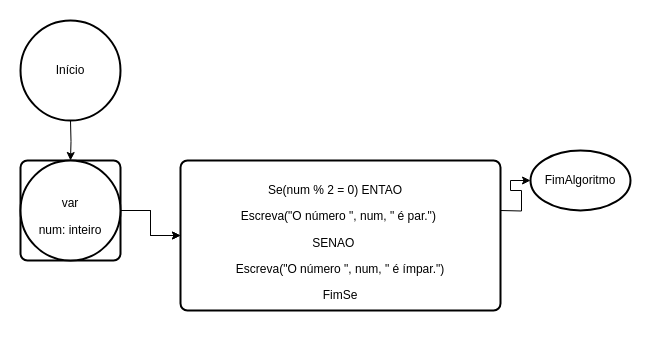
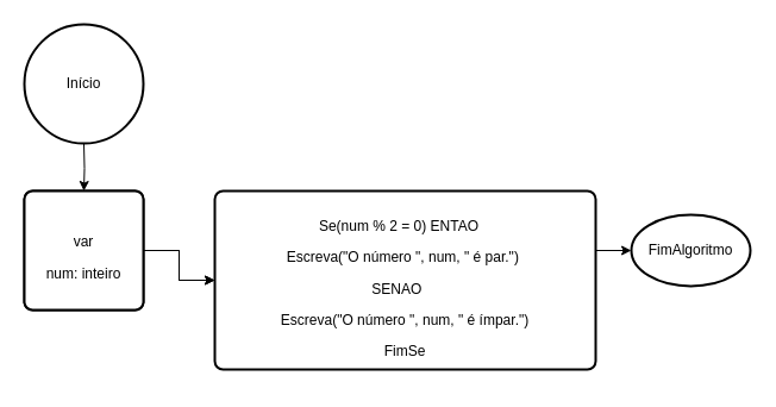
- <mxCell id="7" value="FimAlgoritmo" style="strokeWidth=2;html=1;shape=mxgraph.flowchart.start_1;whiteSpace=wrap;" vertex="1" parent="1"><mxGeometry x="530" y="150" width="100" height="60" as="geometry" /></mxCell>
+ <mxCell id="7" value="FimAlgoritmo" style="strokeWidth=2;html=1;shape=mxgraph.flowchart.start_1;whiteSpace=wrap;" vertex="1" parent="1"><mxGeometry x="530" y="180" width="100" height="60" as="geometry" /></mxCell>
- <mxCell id="9" value="&lt;p class=&quot;MsoListParagraphCxSpFirst&quot;&gt;var&lt;/p&gt;&lt;span style=&quot;background-color: initial;&quot;&gt;num: inteiro&lt;/span&gt;" style="ellipse;whiteSpace=wrap;html=1;absoluteArcSize=1;arcSize=14;strokeWidth=2;" vertex="1" parent="1"><mxGeometry x="20" y="160" width="100" height="100" as="geometry" /></mxCell>
+ <mxCell id="9" value="&lt;p class=&quot;MsoListParagraphCxSpFirst&quot;&gt;var&lt;/p&gt;&lt;span style=&quot;background-color: initial;&quot;&gt;num: inteiro&lt;/span&gt;" style="rounded=1;whiteSpace=wrap;html=1;absoluteArcSize=1;arcSize=14;strokeWidth=2;" vertex="1" parent="1"><mxGeometry x="20" y="160" width="100" height="100" as="geometry" /></mxCell>
